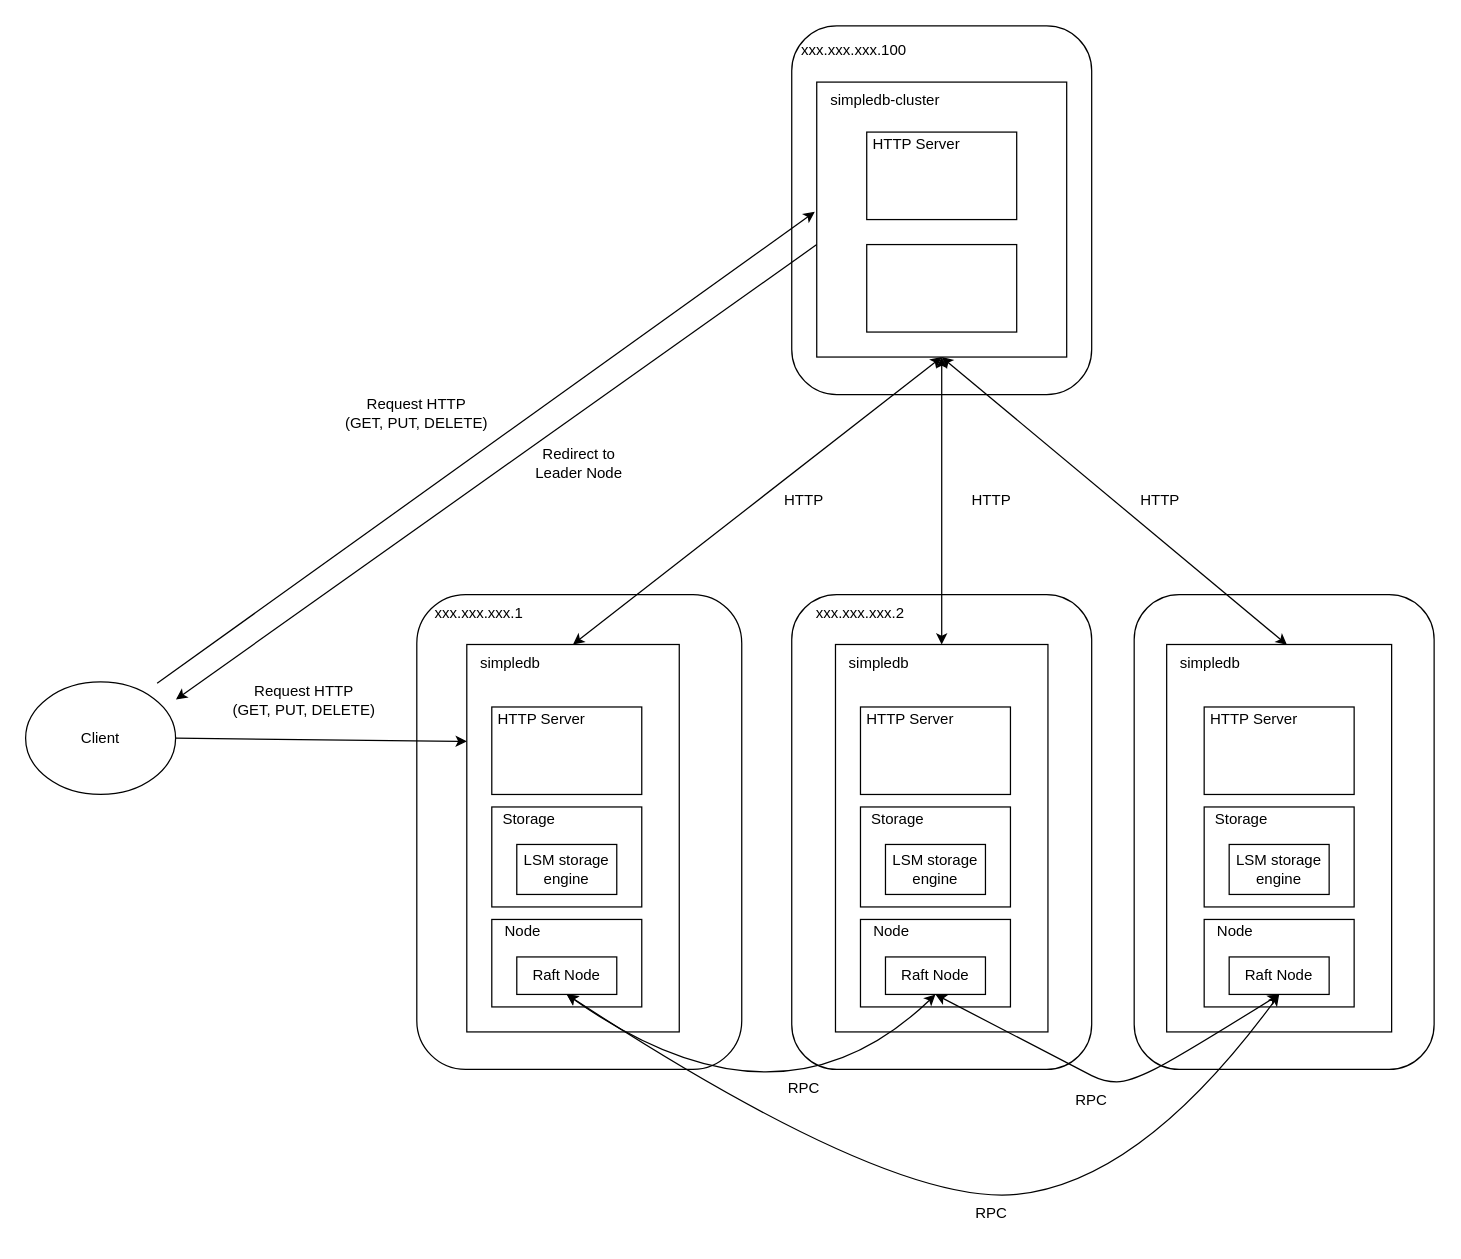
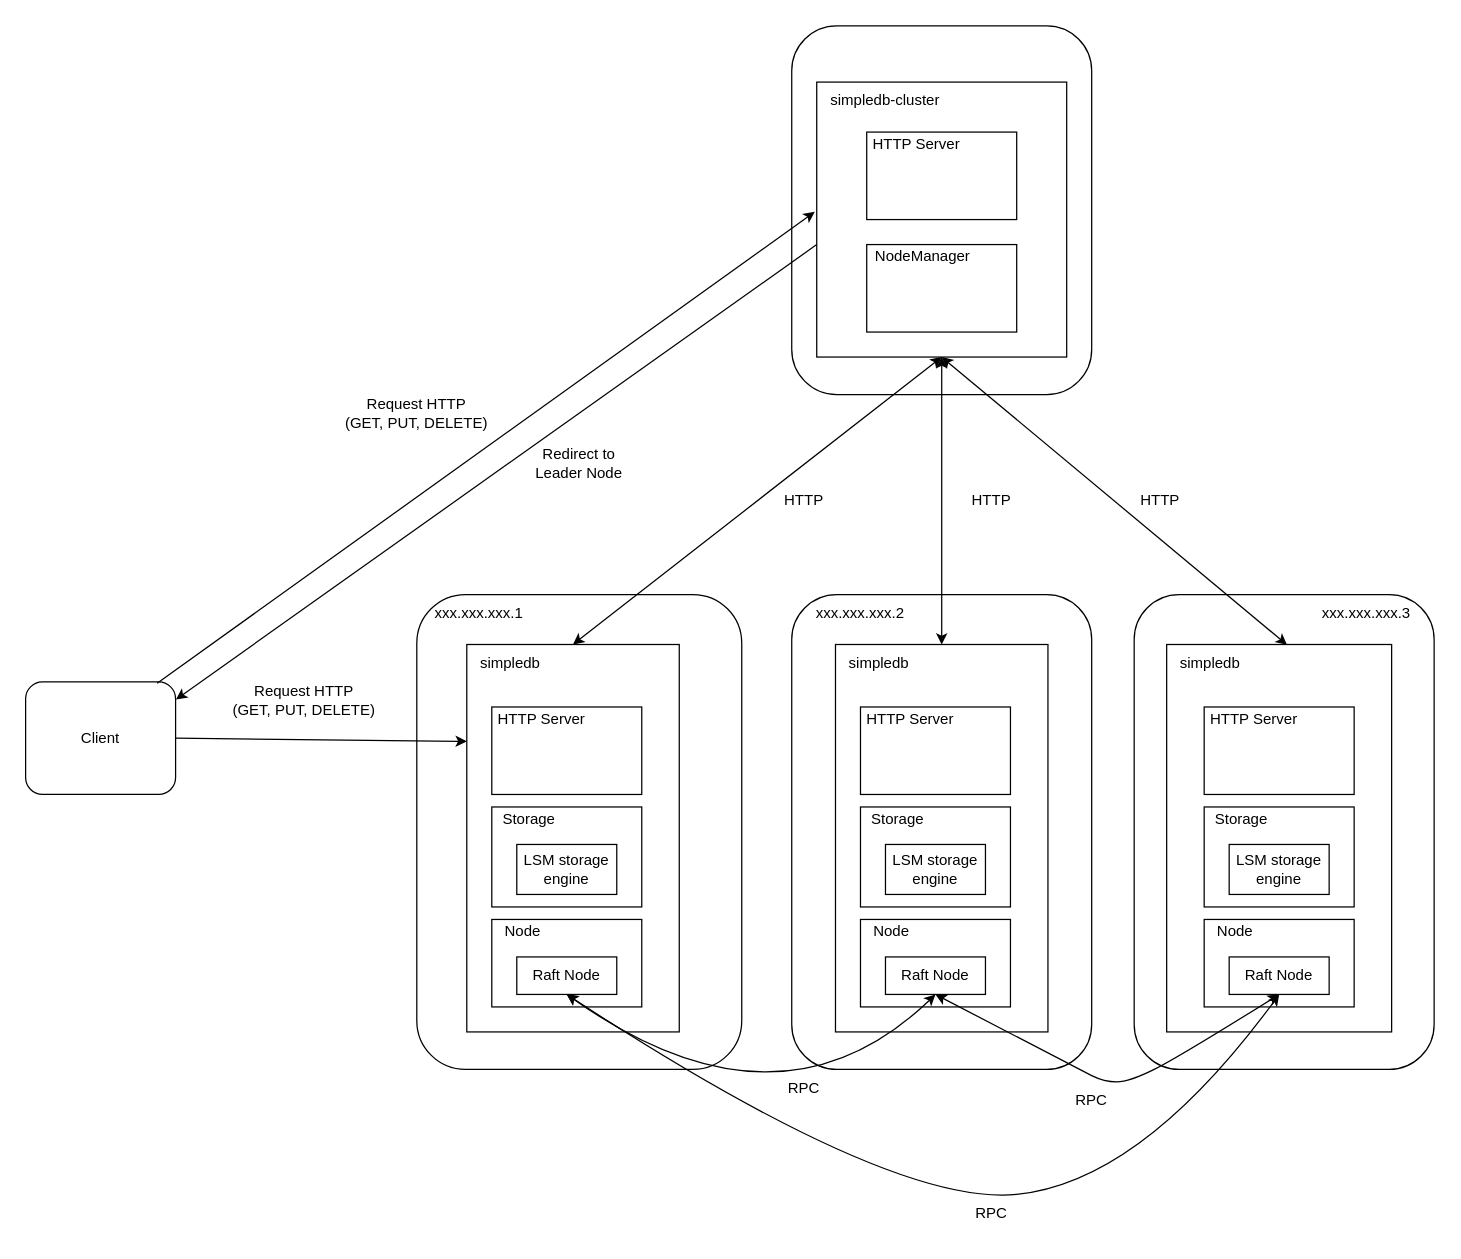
- <mxCell id="63" value="xxx.xxx.xxx.100" style="text;html=1;strokeColor=none;fillColor=none;align=center;verticalAlign=middle;whiteSpace=wrap;rounded=0;" parent="1" vertex="1"><mxGeometry x="653" y="25" width="60" height="30" as="geometry" /></mxCell>
+ <mxCell id="47" value="NodeManager" style="text;html=1;strokeColor=none;fillColor=none;align=center;verticalAlign=middle;whiteSpace=wrap;rounded=0;" parent="1" vertex="1"><mxGeometry x="693" y="195" width="90" height="20" as="geometry" /></mxCell>
+ <mxCell id="62" value="xxx.xxx.xxx.3" style="text;html=1;strokeColor=none;fillColor=none;align=center;verticalAlign=middle;whiteSpace=wrap;rounded=0;" parent="1" vertex="1"><mxGeometry x="1063" y="475" width="60" height="30" as="geometry" /></mxCell>
- <mxCell id="48" value="Client" style="ellipse;whiteSpace=wrap;html=1;" parent="1" vertex="1"><mxGeometry x="20" y="545" width="120" height="90" as="geometry" /></mxCell>
+ <mxCell id="48" value="Client" style="rounded=1;whiteSpace=wrap;html=1;" parent="1" vertex="1"><mxGeometry x="20" y="545" width="120" height="90" as="geometry" /></mxCell>
